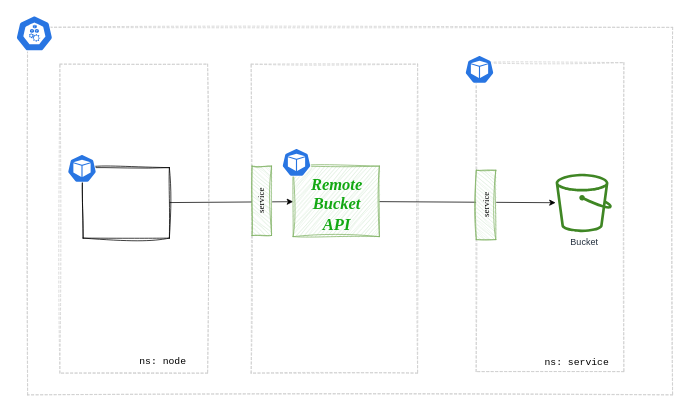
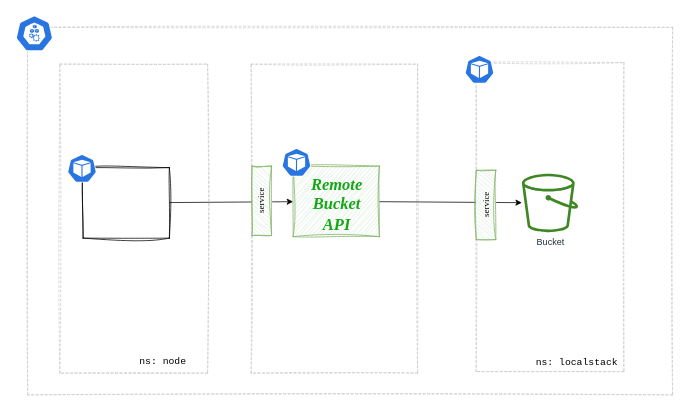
- <mxCell id="6" value="Bucket" style="outlineConnect=0;fontColor=#232F3E;gradientColor=none;fillColor=#3F8624;strokeColor=none;dashed=0;verticalLabelPosition=bottom;verticalAlign=top;align=center;html=1;fontSize=12;fontStyle=0;aspect=fixed;pointerEvents=1;shape=mxgraph.aws4.bucket;" parent="1" vertex="1"><mxGeometry x="740" y="231" width="75" height="78" as="geometry" /></mxCell>
+ <mxCell id="6" value="Bucket" style="outlineConnect=0;fontColor=#232F3E;gradientColor=none;fillColor=#3F8624;strokeColor=none;dashed=0;verticalLabelPosition=bottom;verticalAlign=top;align=center;html=1;fontSize=12;fontStyle=0;aspect=fixed;pointerEvents=1;shape=mxgraph.aws4.bucket;" parent="1" vertex="1"><mxGeometry x="695" y="231" width="75" height="78" as="geometry" /></mxCell>
- <mxCell id="20" value="&lt;font style=&quot;font-size: 13px;&quot;&gt;ns: service&lt;/font&gt;" style="text;html=1;align=center;verticalAlign=middle;resizable=0;points=[];autosize=1;strokeColor=none;fillColor=none;fontColor=#000000;fontStyle=0;fontFamily=Courier New;" parent="1" vertex="1"><mxGeometry x="704" y="469" width="127" height="28" as="geometry" /></mxCell>
+ <mxCell id="20" value="&lt;font style=&quot;font-size: 13px;&quot;&gt;ns: localstack&lt;/font&gt;" style="text;html=1;align=center;verticalAlign=middle;resizable=0;points=[];autosize=1;strokeColor=none;fillColor=none;fontColor=#000000;fontStyle=0;fontFamily=Courier New;" parent="1" vertex="1"><mxGeometry x="704" y="469" width="127" height="28" as="geometry" /></mxCell>
